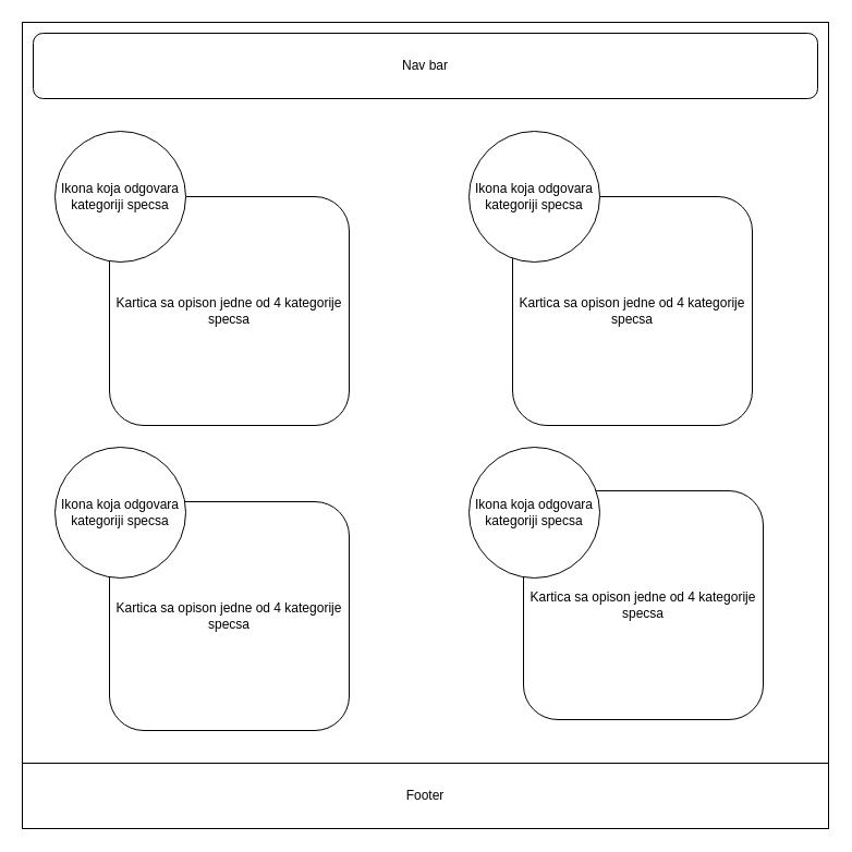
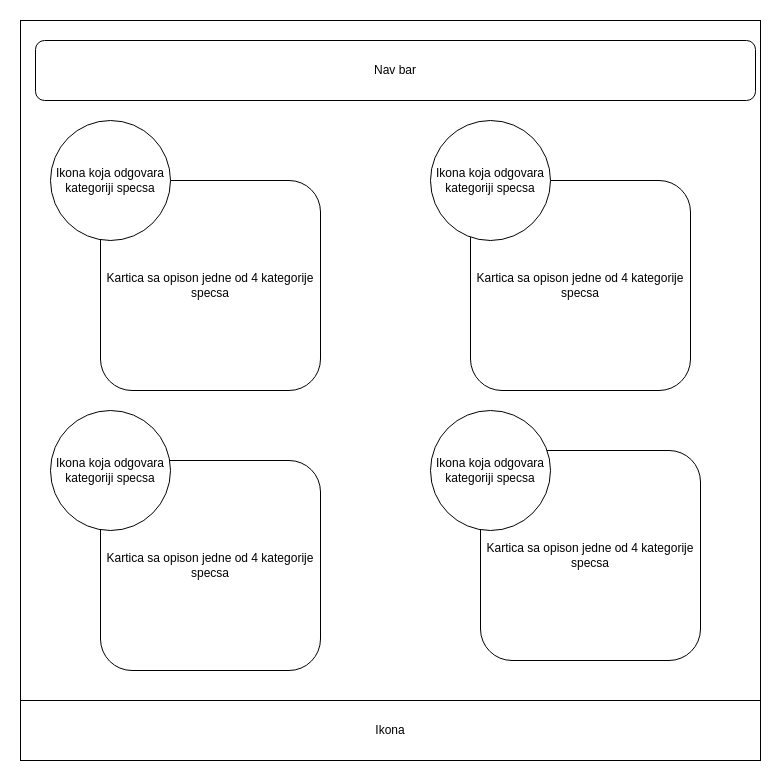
- <mxCell id="3" value="Nav bar" style="rounded=1;whiteSpace=wrap;html=1;" vertex="1" parent="1"><mxGeometry x="30" y="30" width="720" height="60" as="geometry" /></mxCell>
+ <mxCell id="3" value="Nav bar" style="rounded=1;whiteSpace=wrap;html=1;" vertex="1" parent="1"><mxGeometry x="35" y="40" width="720" height="60" as="geometry" /></mxCell>
- <mxCell id="4" value="Footer" style="rounded=0;whiteSpace=wrap;html=1;" vertex="1" parent="1"><mxGeometry x="20" y="700" width="740" height="60" as="geometry" /></mxCell>
+ <mxCell id="4" value="Ikona" style="rounded=0;whiteSpace=wrap;html=1;" vertex="1" parent="1"><mxGeometry x="20" y="700" width="740" height="60" as="geometry" /></mxCell>
